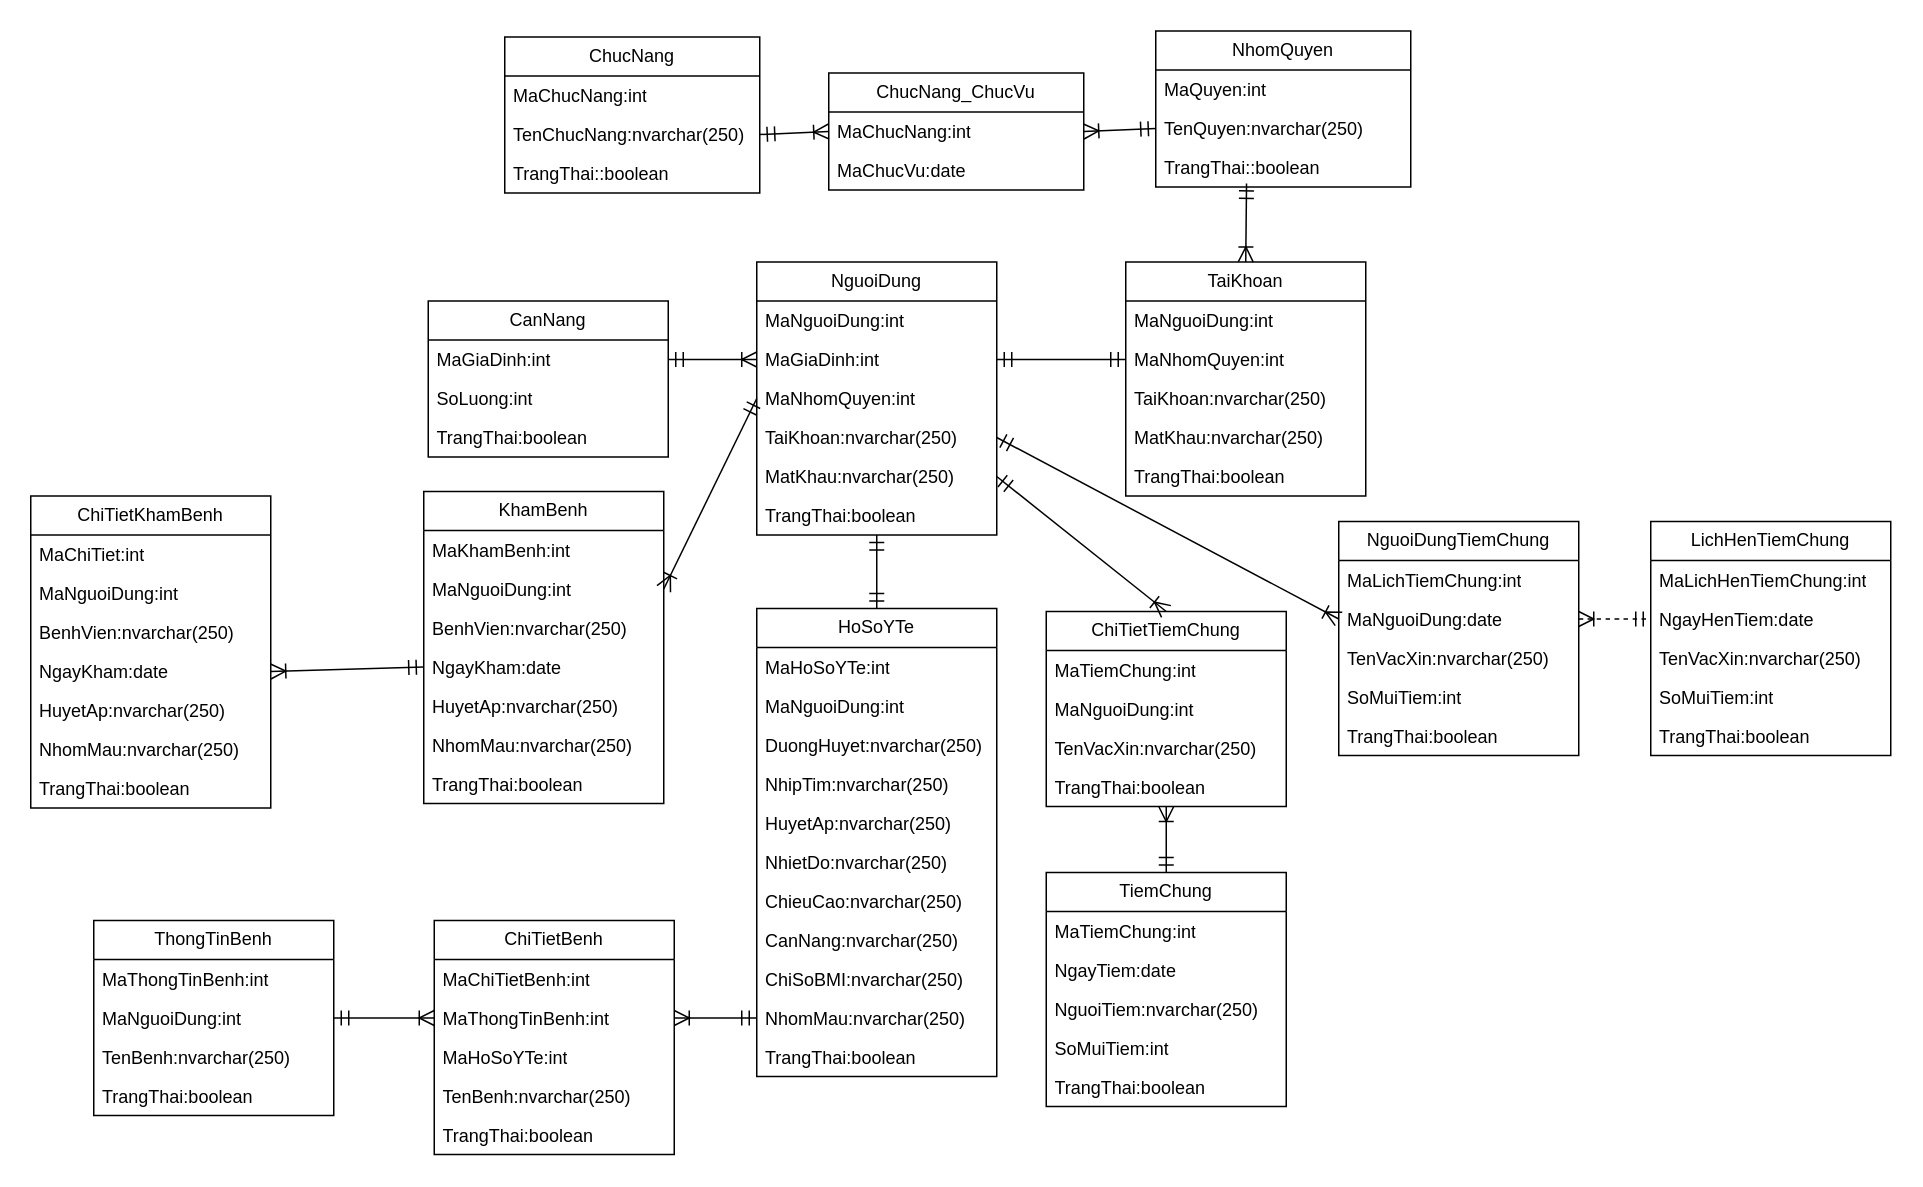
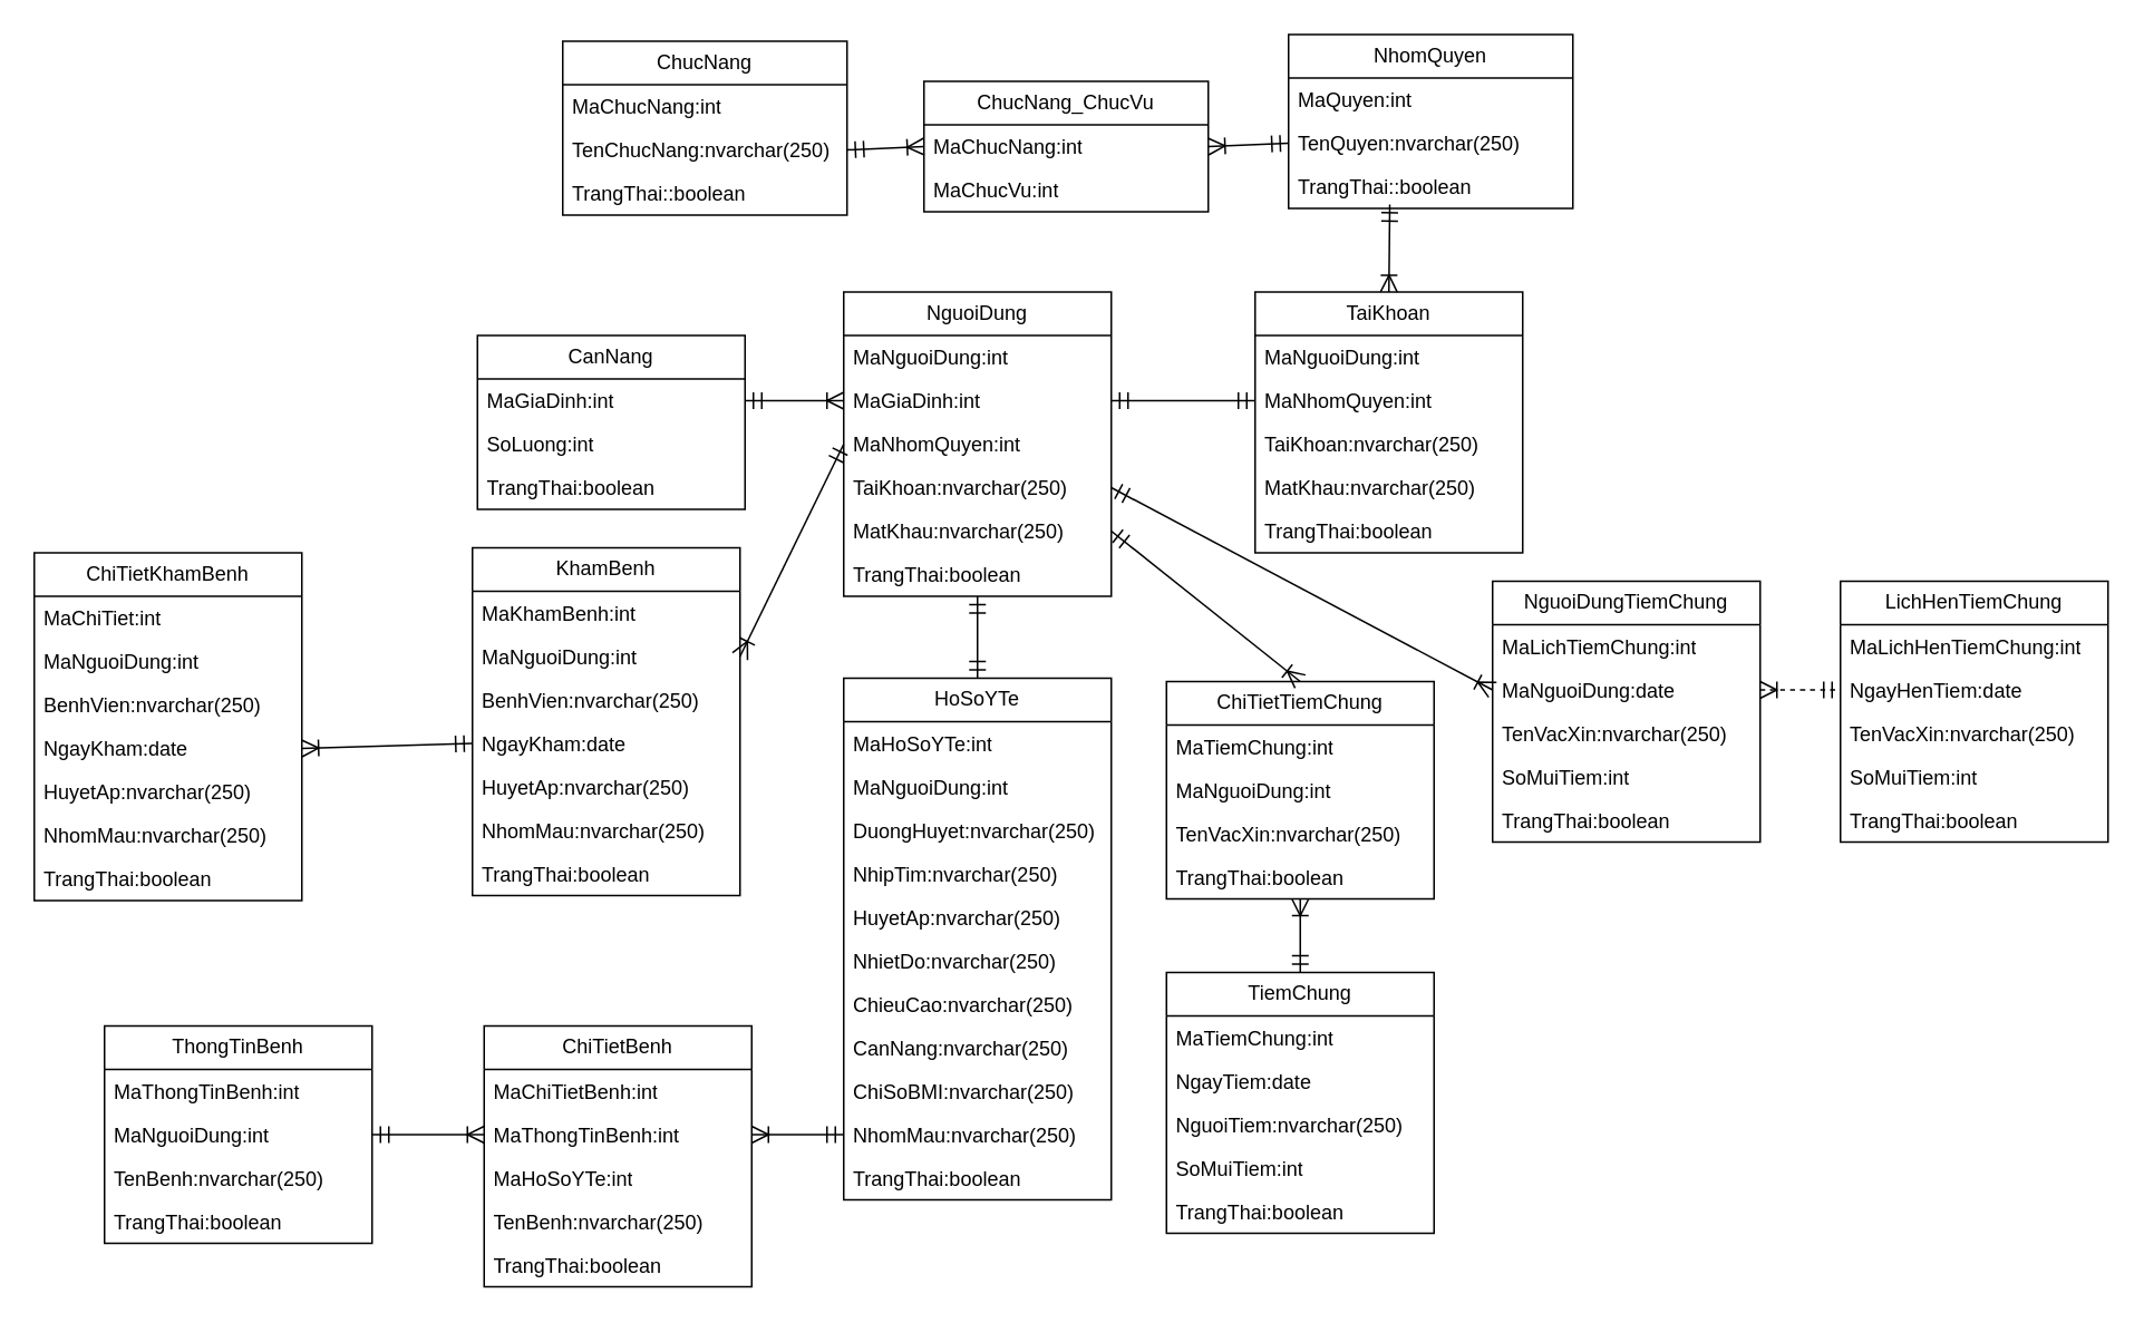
- <mxCell id="14" value="MaChucVu:date" style="text;strokeColor=none;fillColor=none;align=left;verticalAlign=top;spacingLeft=4;spacingRight=4;overflow=hidden;rotatable=0;points=[[0,0.5],[1,0.5]];portConstraint=eastwest;whiteSpace=wrap;html=1;" vertex="1" parent="12"><mxGeometry y="52" width="170" height="26" as="geometry" /></mxCell>
+ <mxCell id="14" value="MaChucVu:int" style="text;strokeColor=none;fillColor=none;align=left;verticalAlign=top;spacingLeft=4;spacingRight=4;overflow=hidden;rotatable=0;points=[[0,0.5],[1,0.5]];portConstraint=eastwest;whiteSpace=wrap;html=1;" vertex="1" parent="12"><mxGeometry y="52" width="170" height="26" as="geometry" /></mxCell>
